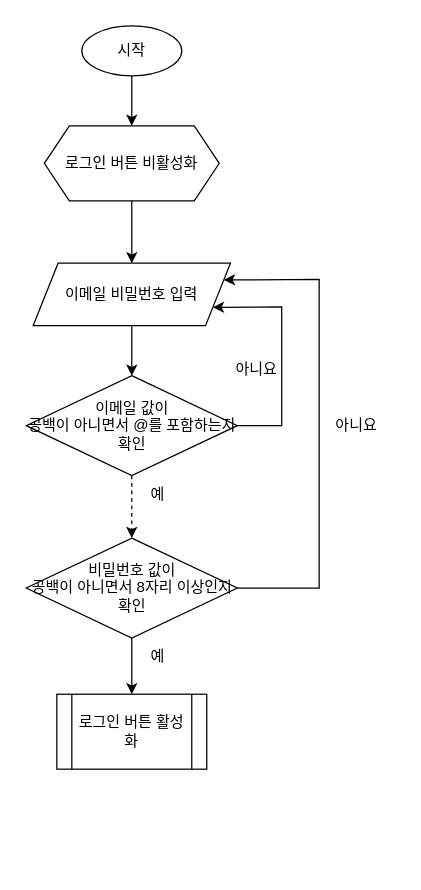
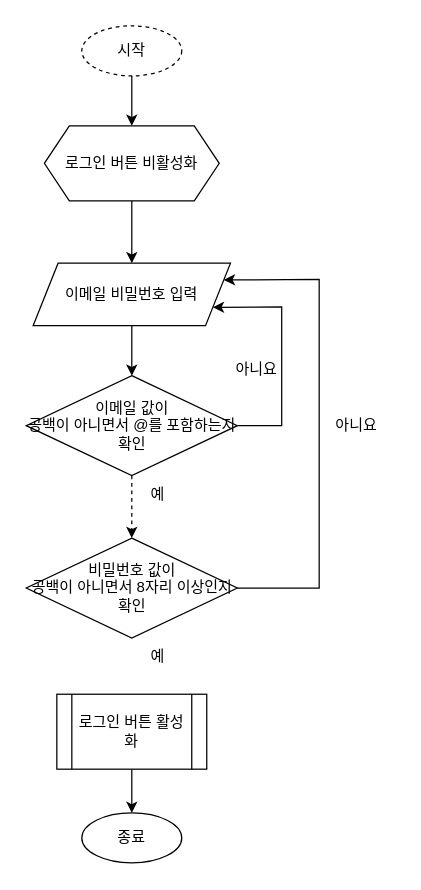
- <mxCell id="3" value="시작" style="ellipse;whiteSpace=wrap;html=1;" vertex="1" parent="1"><mxGeometry x="65" y="20" width="80" height="40" as="geometry" /></mxCell>
+ <mxCell id="3" value="시작" style="ellipse;whiteSpace=wrap;html=1;dashed=1;" vertex="1" parent="1"><mxGeometry x="65" y="20" width="80" height="40" as="geometry" /></mxCell>
- <mxCell id="10" style="edgeStyle=orthogonalEdgeStyle;rounded=0;orthogonalLoop=1;jettySize=auto;html=1;exitX=0.5;exitY=1;exitDx=0;exitDy=0;entryX=0.5;entryY=0;entryDx=0;entryDy=0;" edge="1" parent="1" source="11" target="13"><mxGeometry relative="1" as="geometry" /></mxCell>
+ <mxCell id="12" style="edgeStyle=orthogonalEdgeStyle;rounded=0;orthogonalLoop=1;jettySize=auto;html=1;exitX=0.5;exitY=1;exitDx=0;exitDy=0;entryX=0.5;entryY=0;entryDx=0;entryDy=0;" edge="1" parent="1" source="13" target="14"><mxGeometry relative="1" as="geometry" /></mxCell>
+ <mxCell id="14" value="종료" style="ellipse;whiteSpace=wrap;html=1;" vertex="1" parent="1"><mxGeometry x="65" y="650" width="80" height="40" as="geometry" /></mxCell>
